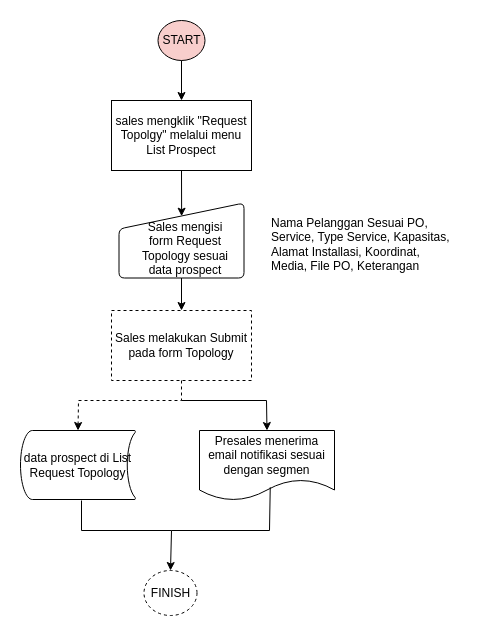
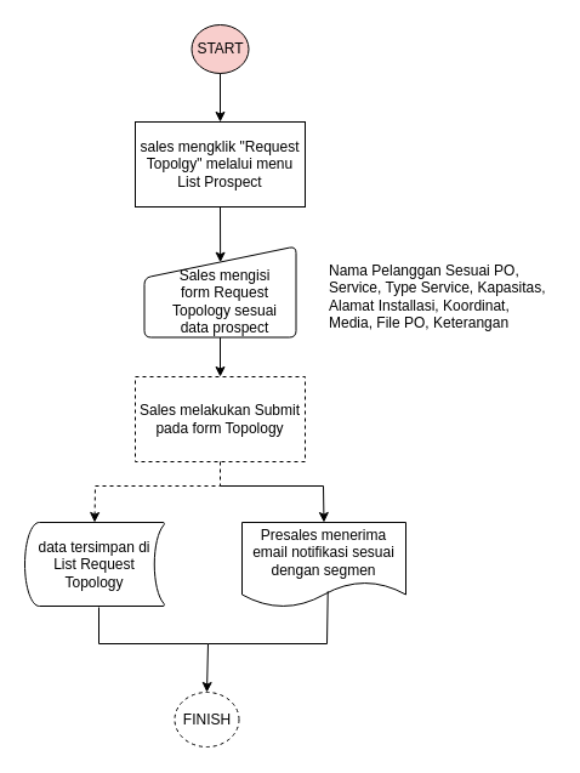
- <mxCell id="6" value="&lt;span style=&quot;white-space: normal&quot;&gt;data&lt;/span&gt;&lt;span style=&quot;white-space: normal&quot;&gt;&amp;nbsp;prospect di List Request Topology&lt;/span&gt;" style="strokeWidth=1;html=1;shape=mxgraph.flowchart.stored_data;whiteSpace=wrap;" vertex="1" parent="1"><mxGeometry x="20" y="430" width="115" height="69" as="geometry" /></mxCell>
+ <mxCell id="6" value="&lt;span style=&quot;white-space: normal&quot;&gt;data&lt;/span&gt;&lt;span style=&quot;white-space: normal&quot;&gt;&amp;nbsp;tersimpan di List Request Topology&lt;/span&gt;" style="strokeWidth=1;html=1;shape=mxgraph.flowchart.stored_data;whiteSpace=wrap;" vertex="1" parent="1"><mxGeometry x="20" y="430" width="115" height="69" as="geometry" /></mxCell>
